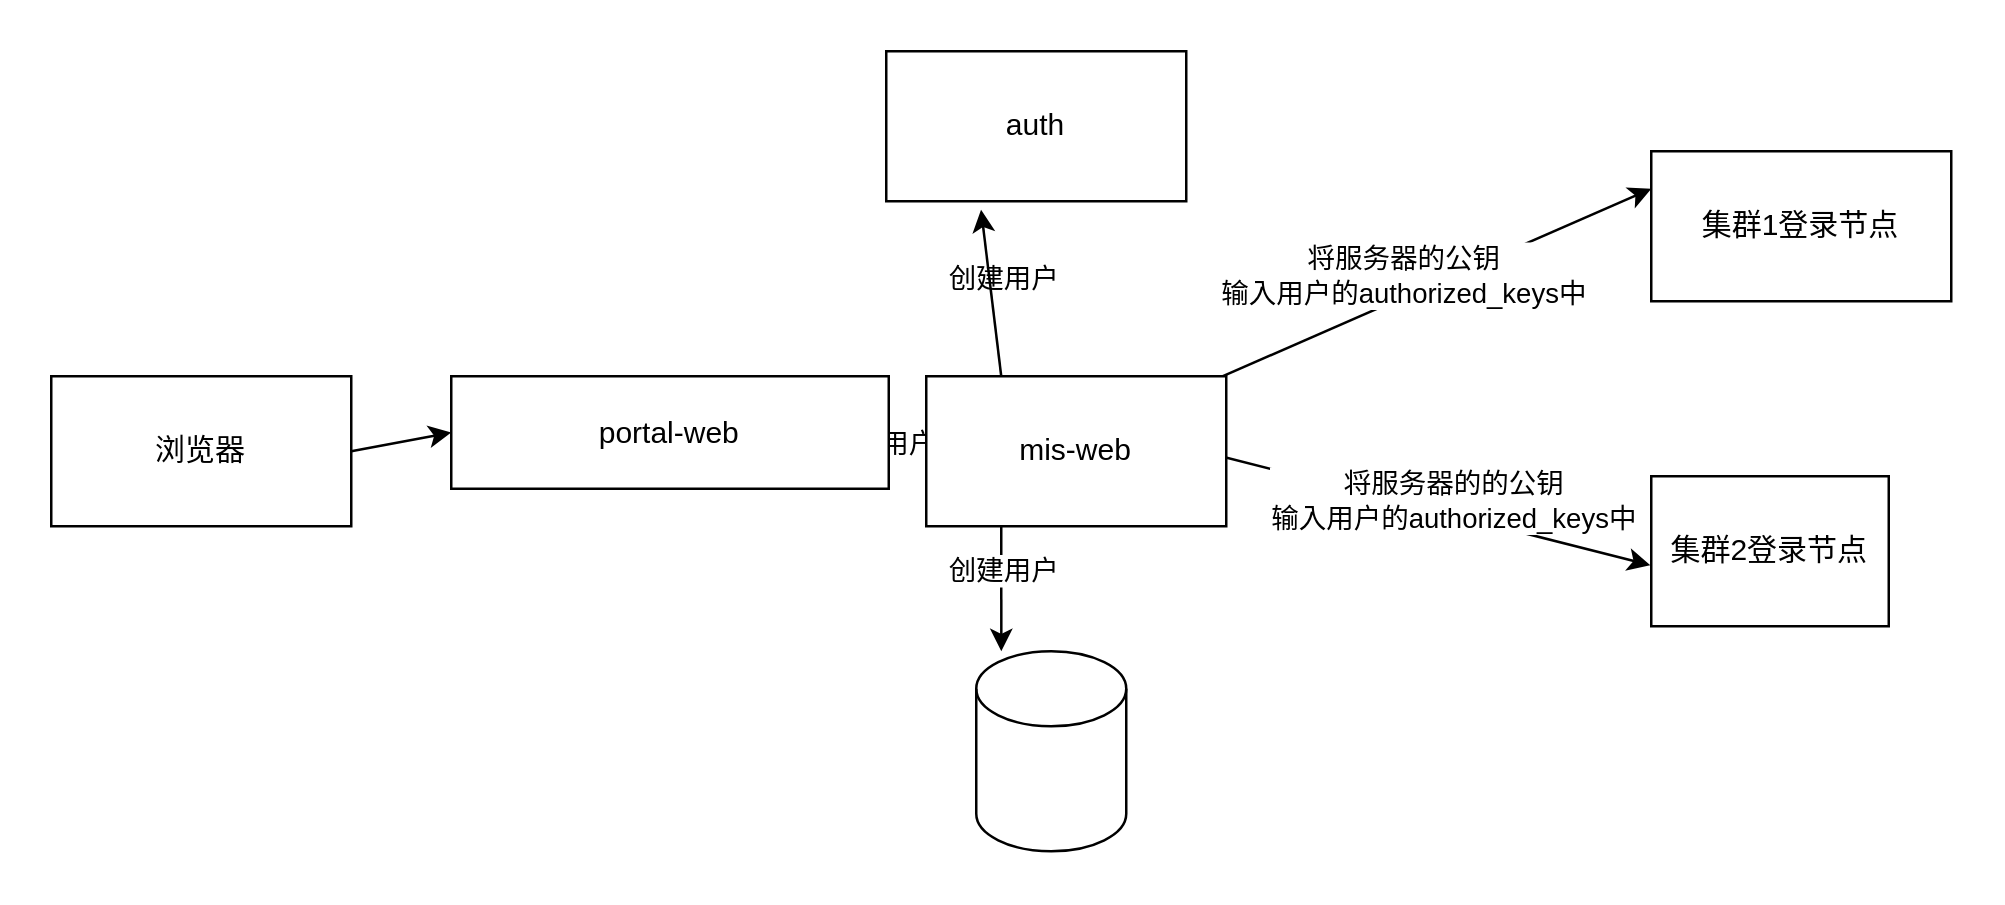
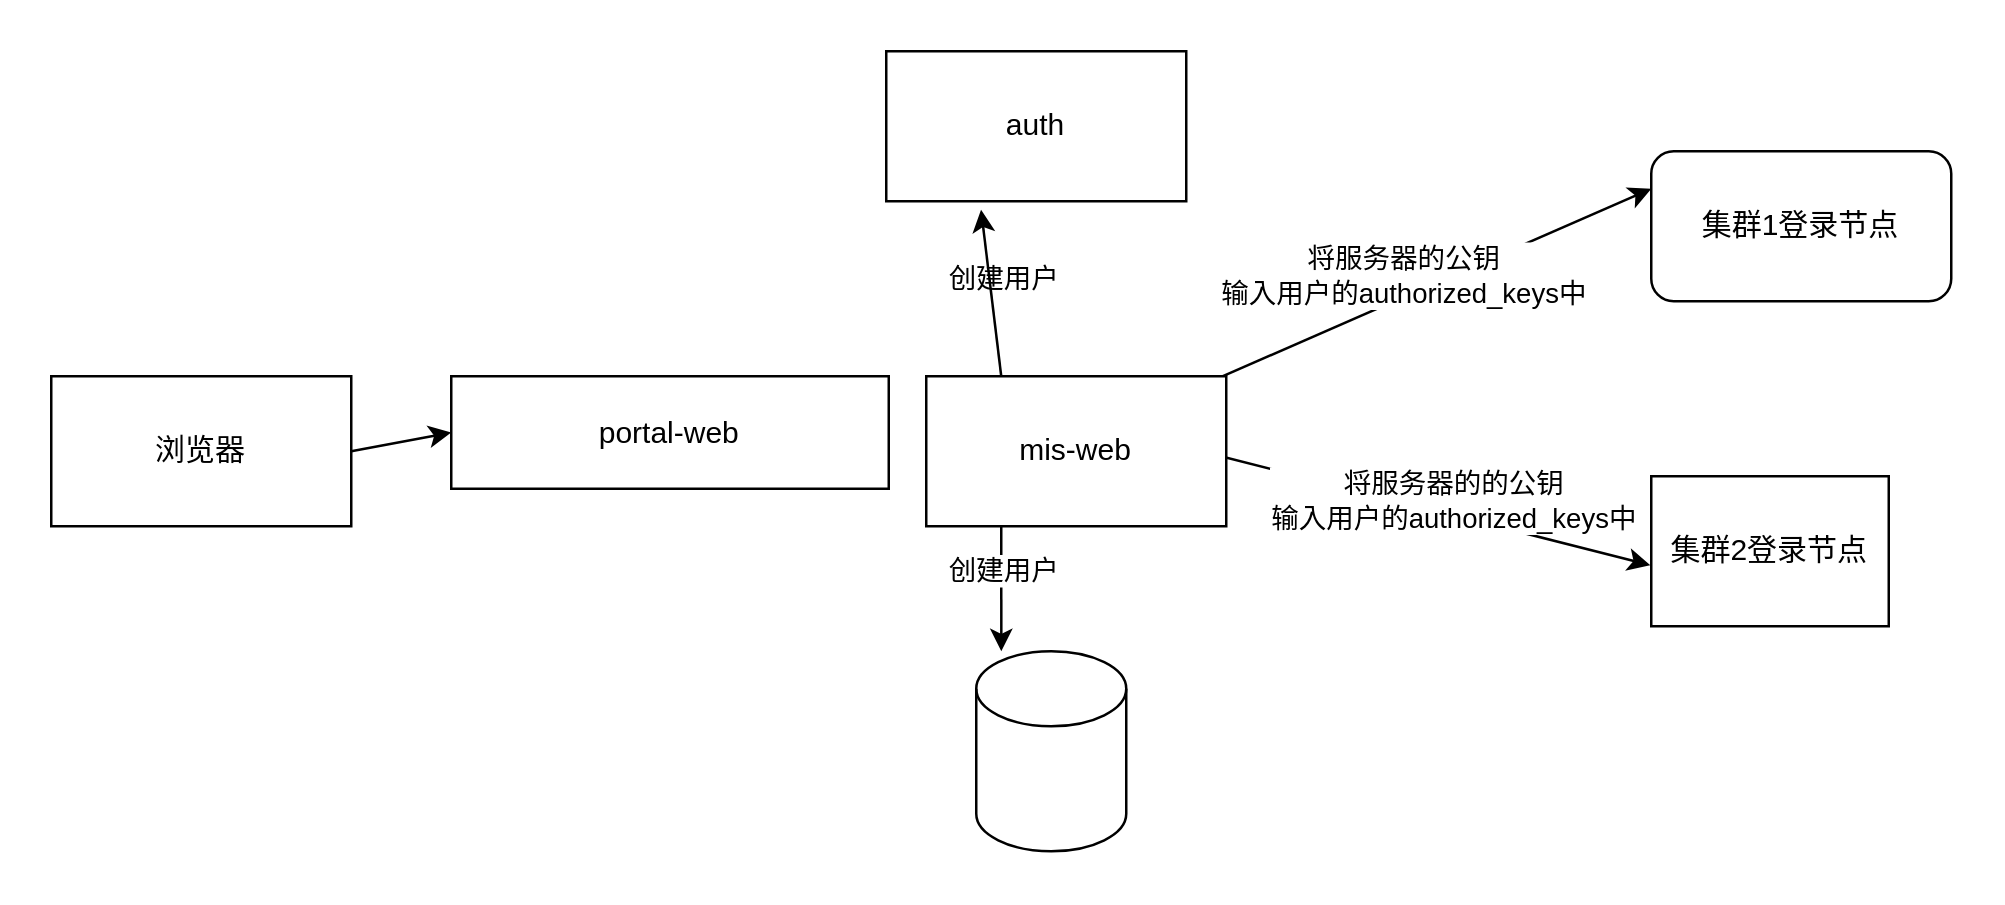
- <mxCell id="7" value="集群1登录节点" style="rounded=0;whiteSpace=wrap;html=1;" parent="1" vertex="1"><mxGeometry x="660" y="60" width="120" height="60" as="geometry" /></mxCell>
+ <mxCell id="7" value="集群1登录节点" style="whiteSpace=wrap;html=1;rounded=1;" parent="1" vertex="1"><mxGeometry x="660" y="60" width="120" height="60" as="geometry" /></mxCell>
- <mxCell id="9" style="edgeStyle=none;html=1;exitX=1;exitY=0.5;exitDx=0;exitDy=0;entryX=0;entryY=0.5;entryDx=0;entryDy=0;" parent="1" source="11" target="17" edge="1"><mxGeometry relative="1" as="geometry" /></mxCell>
- <mxCell id="10" value="创建用户" style="edgeLabel;html=1;align=center;verticalAlign=middle;resizable=0;points=[];" parent="9" vertex="1" connectable="0"><mxGeometry x="0.197" y="-1" relative="1" as="geometry"><mxPoint x="-12" y="-1" as="offset" /></mxGeometry></mxCell>
